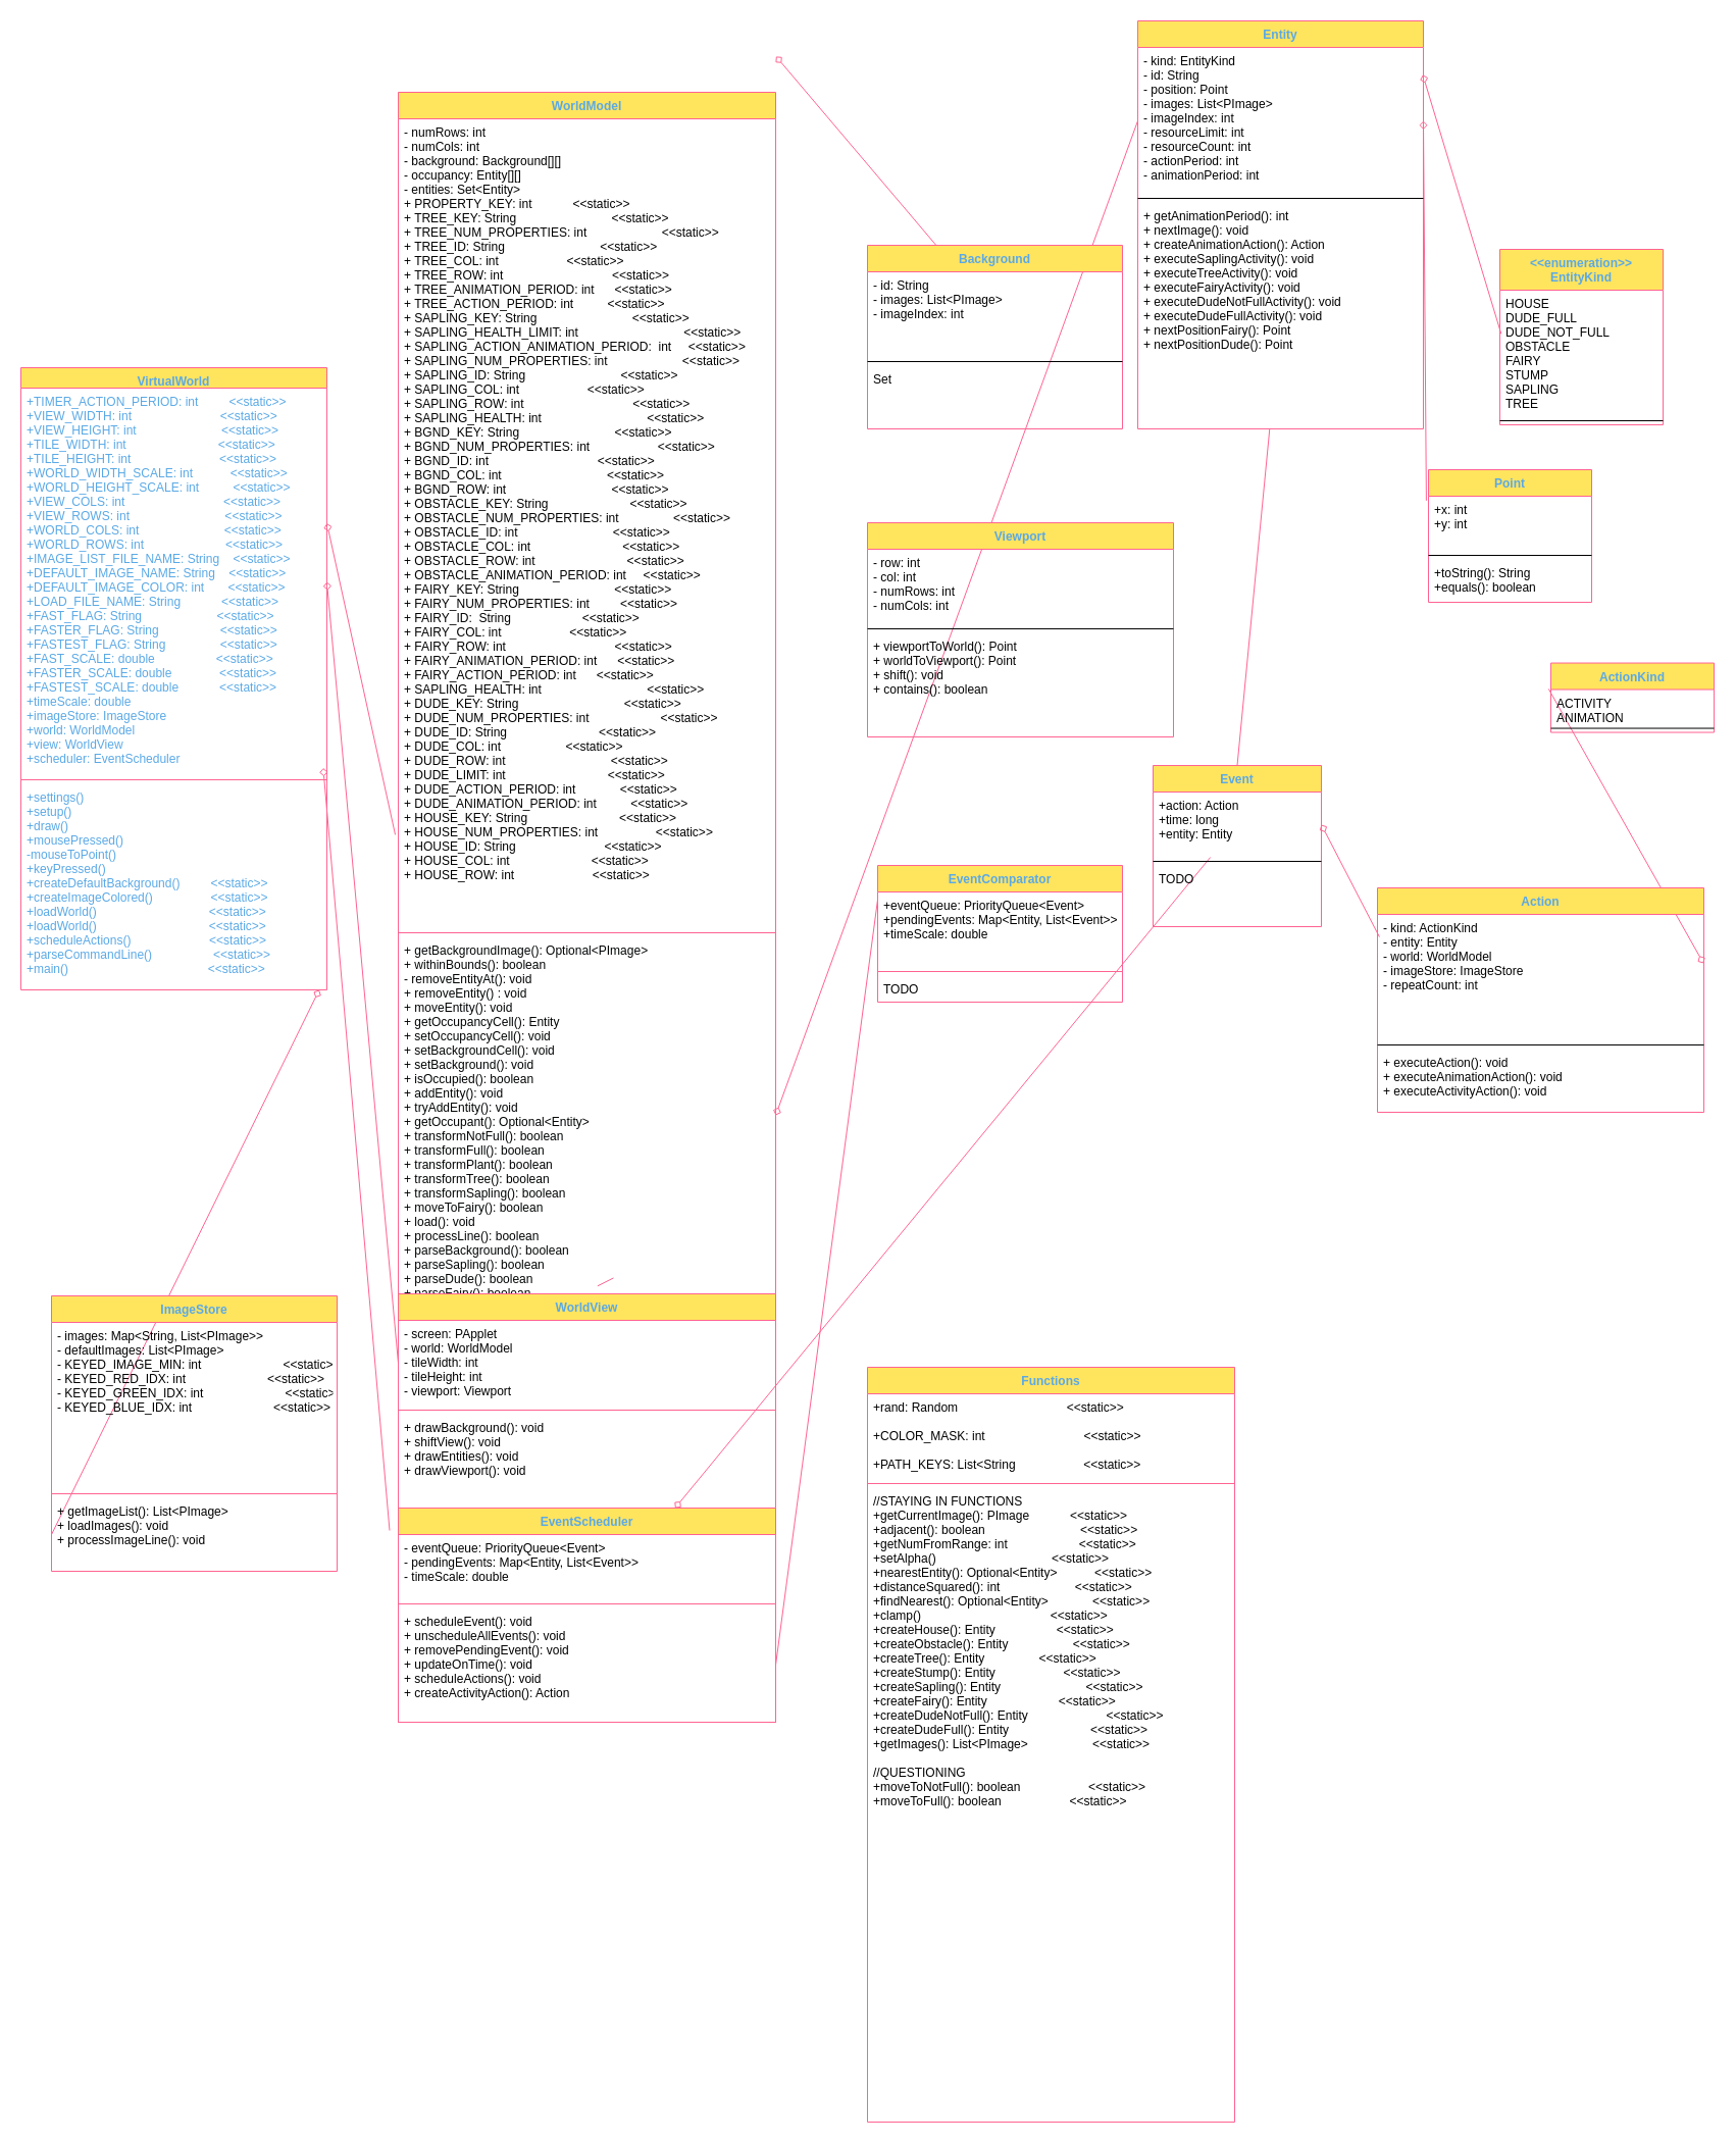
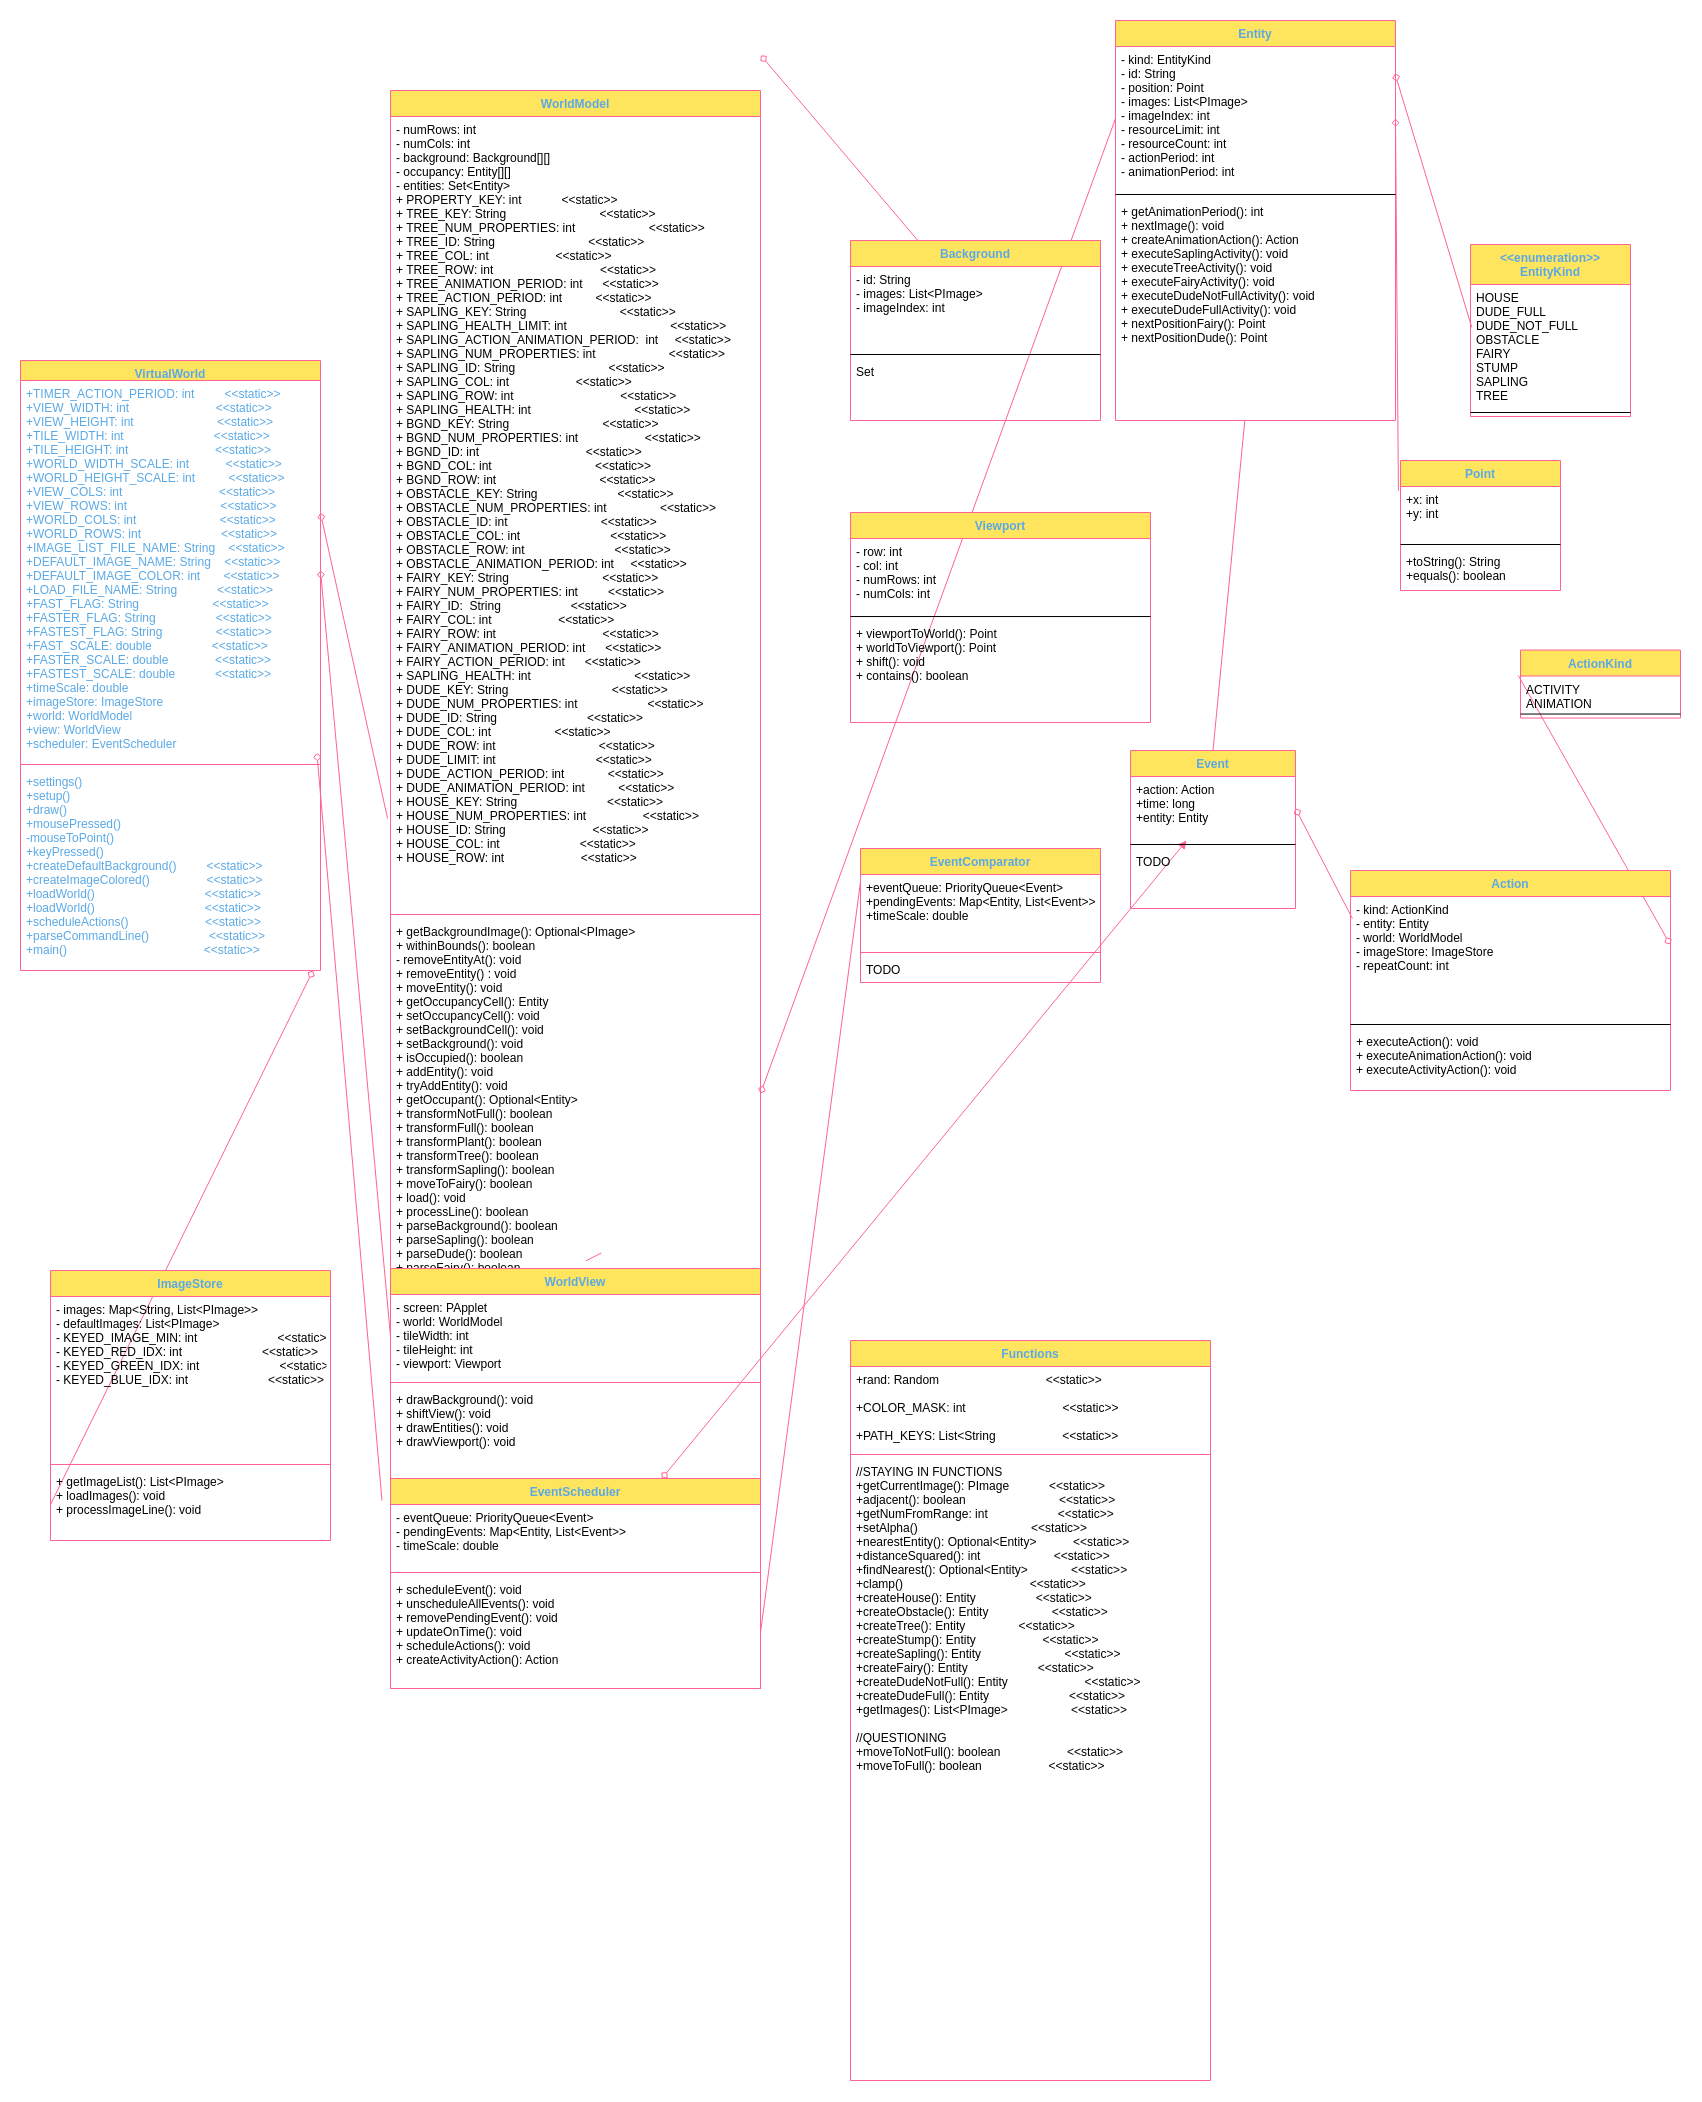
- <mxCell id="7" value="" style="graphMlID=e6;endArrow=none;strokeColor=#FF6392;strokeWidth=1.0;startArrow=diamond;startFill=0;endFill=1;fontColor=#5AA9E6;" edge="1" parent="1" source="28" target="57"><mxGeometry relative="1" as="geometry" /></mxCell>
+ <mxCell id="7" value="" style="graphMlID=e6;endArrow=block;strokeColor=#FF6392;strokeWidth=1.0;startArrow=diamond;startFill=0;endFill=1;fontColor=#5AA9E6;" edge="1" parent="1" source="28" target="57"><mxGeometry relative="1" as="geometry" /></mxCell>
